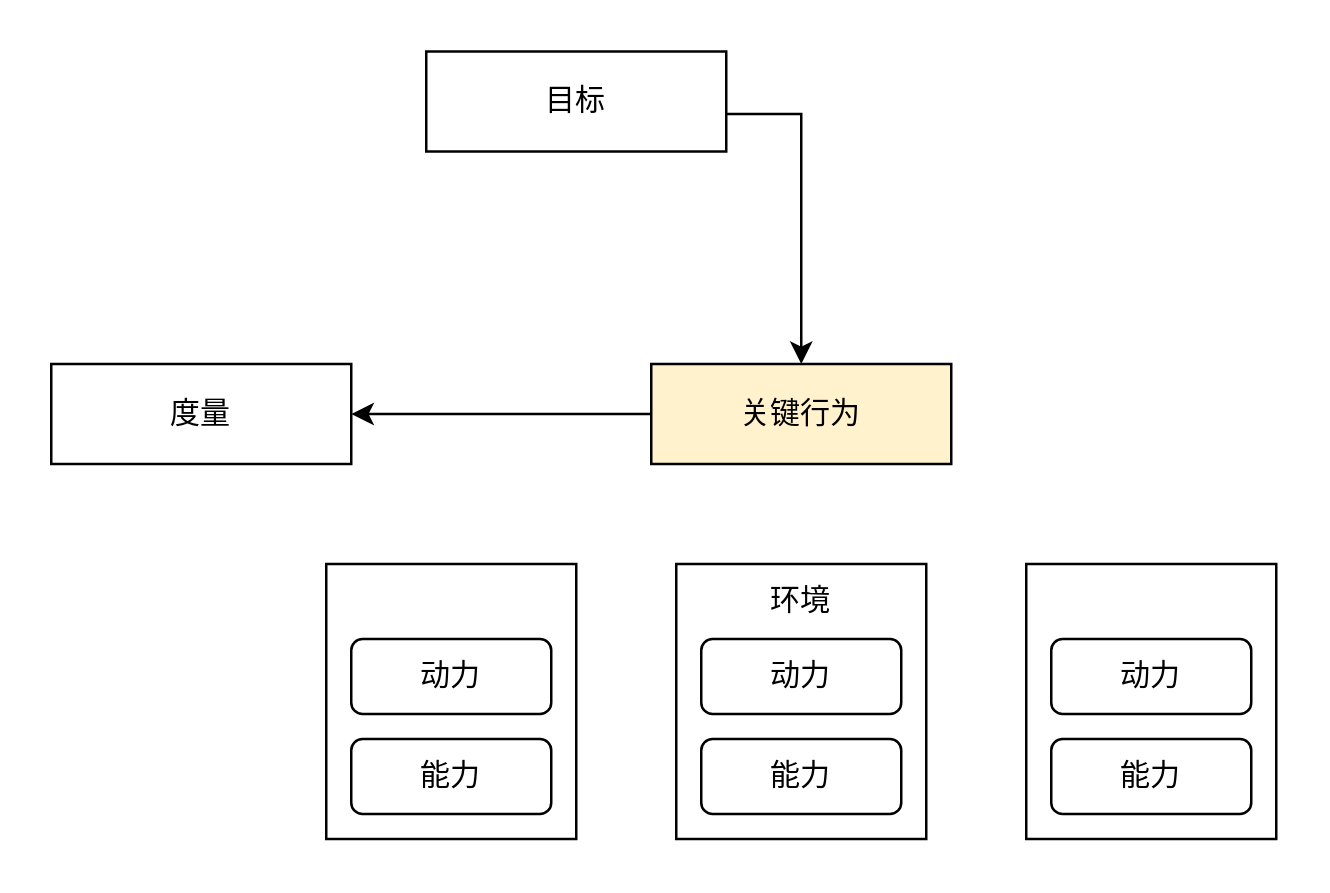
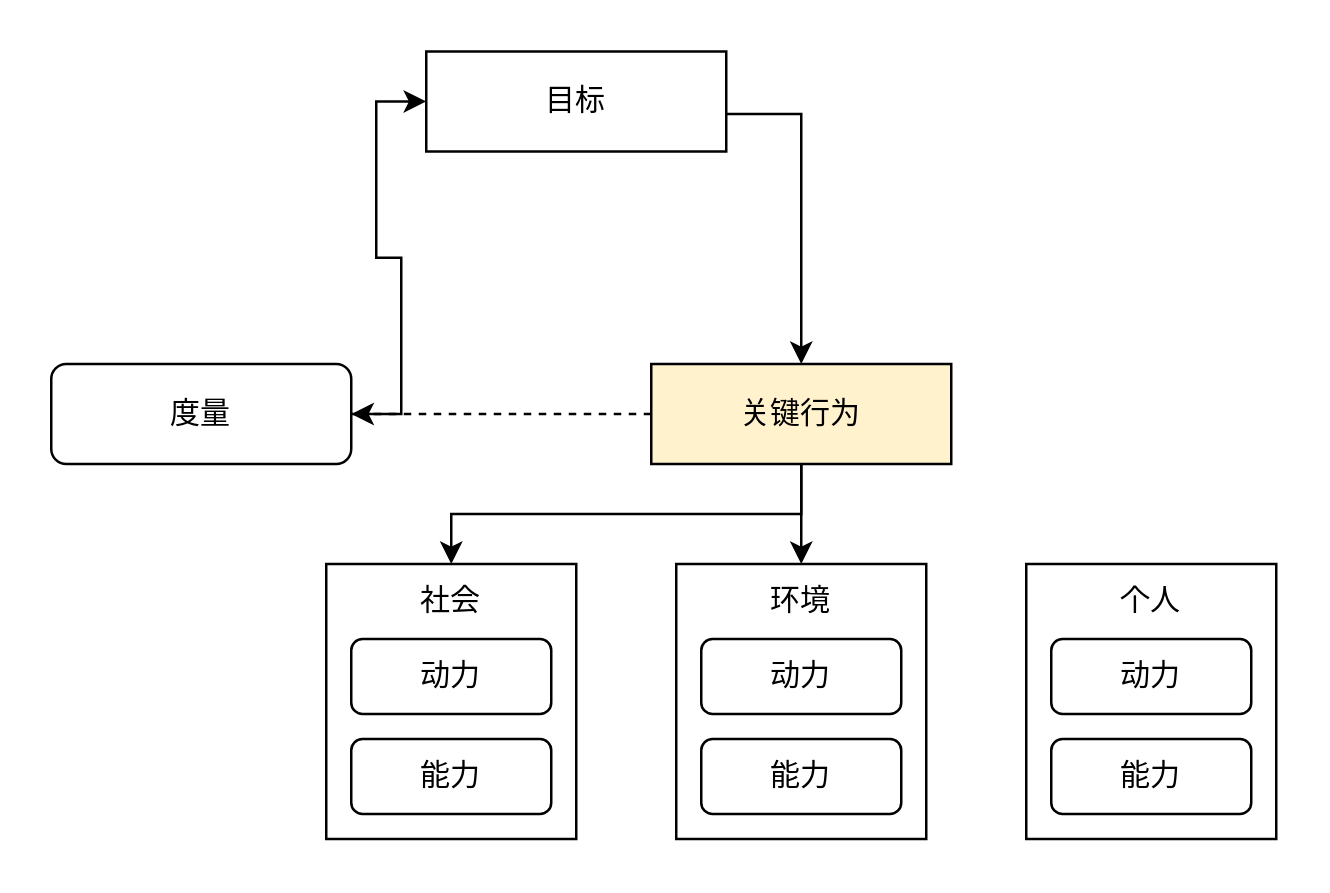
+ <mxCell id="4" style="edgeStyle=orthogonalEdgeStyle;rounded=0;orthogonalLoop=1;jettySize=auto;html=1;entryX=0;entryY=0.5;entryDx=0;entryDy=0;" edge="1" parent="1" source="5" target="3"><mxGeometry relative="1" as="geometry" /></mxCell>
- <mxCell id="5" value="度量" style="rounded=0;whiteSpace=wrap;html=1;" vertex="1" parent="1"><mxGeometry x="20" y="145" width="120" height="40" as="geometry" /></mxCell>
+ <mxCell id="5" value="度量" style="whiteSpace=wrap;html=1;rounded=1;" vertex="1" parent="1"><mxGeometry x="20" y="145" width="120" height="40" as="geometry" /></mxCell>
- <mxCell id="6" style="edgeStyle=orthogonalEdgeStyle;rounded=0;orthogonalLoop=1;jettySize=auto;html=1;" edge="1" parent="1" source="9" target="5"><mxGeometry relative="1" as="geometry" /></mxCell>
+ <mxCell id="6" style="edgeStyle=orthogonalEdgeStyle;rounded=0;orthogonalLoop=1;jettySize=auto;html=1;dashed=1;" edge="1" parent="1" source="9" target="5"><mxGeometry relative="1" as="geometry" /></mxCell>
+ <mxCell id="7" style="edgeStyle=orthogonalEdgeStyle;rounded=0;orthogonalLoop=1;jettySize=auto;html=1;entryX=0.5;entryY=0;entryDx=0;entryDy=0;" edge="1" parent="1" source="9" target="21"><mxGeometry relative="1" as="geometry"><Array as="points"><mxPoint x="320" y="205" /><mxPoint x="180" y="205" /></Array></mxGeometry></mxCell>
+ <mxCell id="8" value="" style="edgeStyle=orthogonalEdgeStyle;rounded=0;orthogonalLoop=1;jettySize=auto;html=1;" edge="1" parent="1" source="9" target="17"><mxGeometry relative="1" as="geometry" /></mxCell>
+ <mxCell id="21" value="社会" style="text;html=1;strokeColor=none;fillColor=none;align=center;verticalAlign=middle;whiteSpace=wrap;rounded=0;" vertex="1" parent="1"><mxGeometry x="150" y="225" width="60" height="30" as="geometry" /></mxCell>
+ <mxCell id="13" value="个人" style="text;html=1;strokeColor=none;fillColor=none;align=center;verticalAlign=middle;whiteSpace=wrap;rounded=0;" vertex="1" parent="1"><mxGeometry x="430" y="225" width="60" height="30" as="geometry" /></mxCell>
